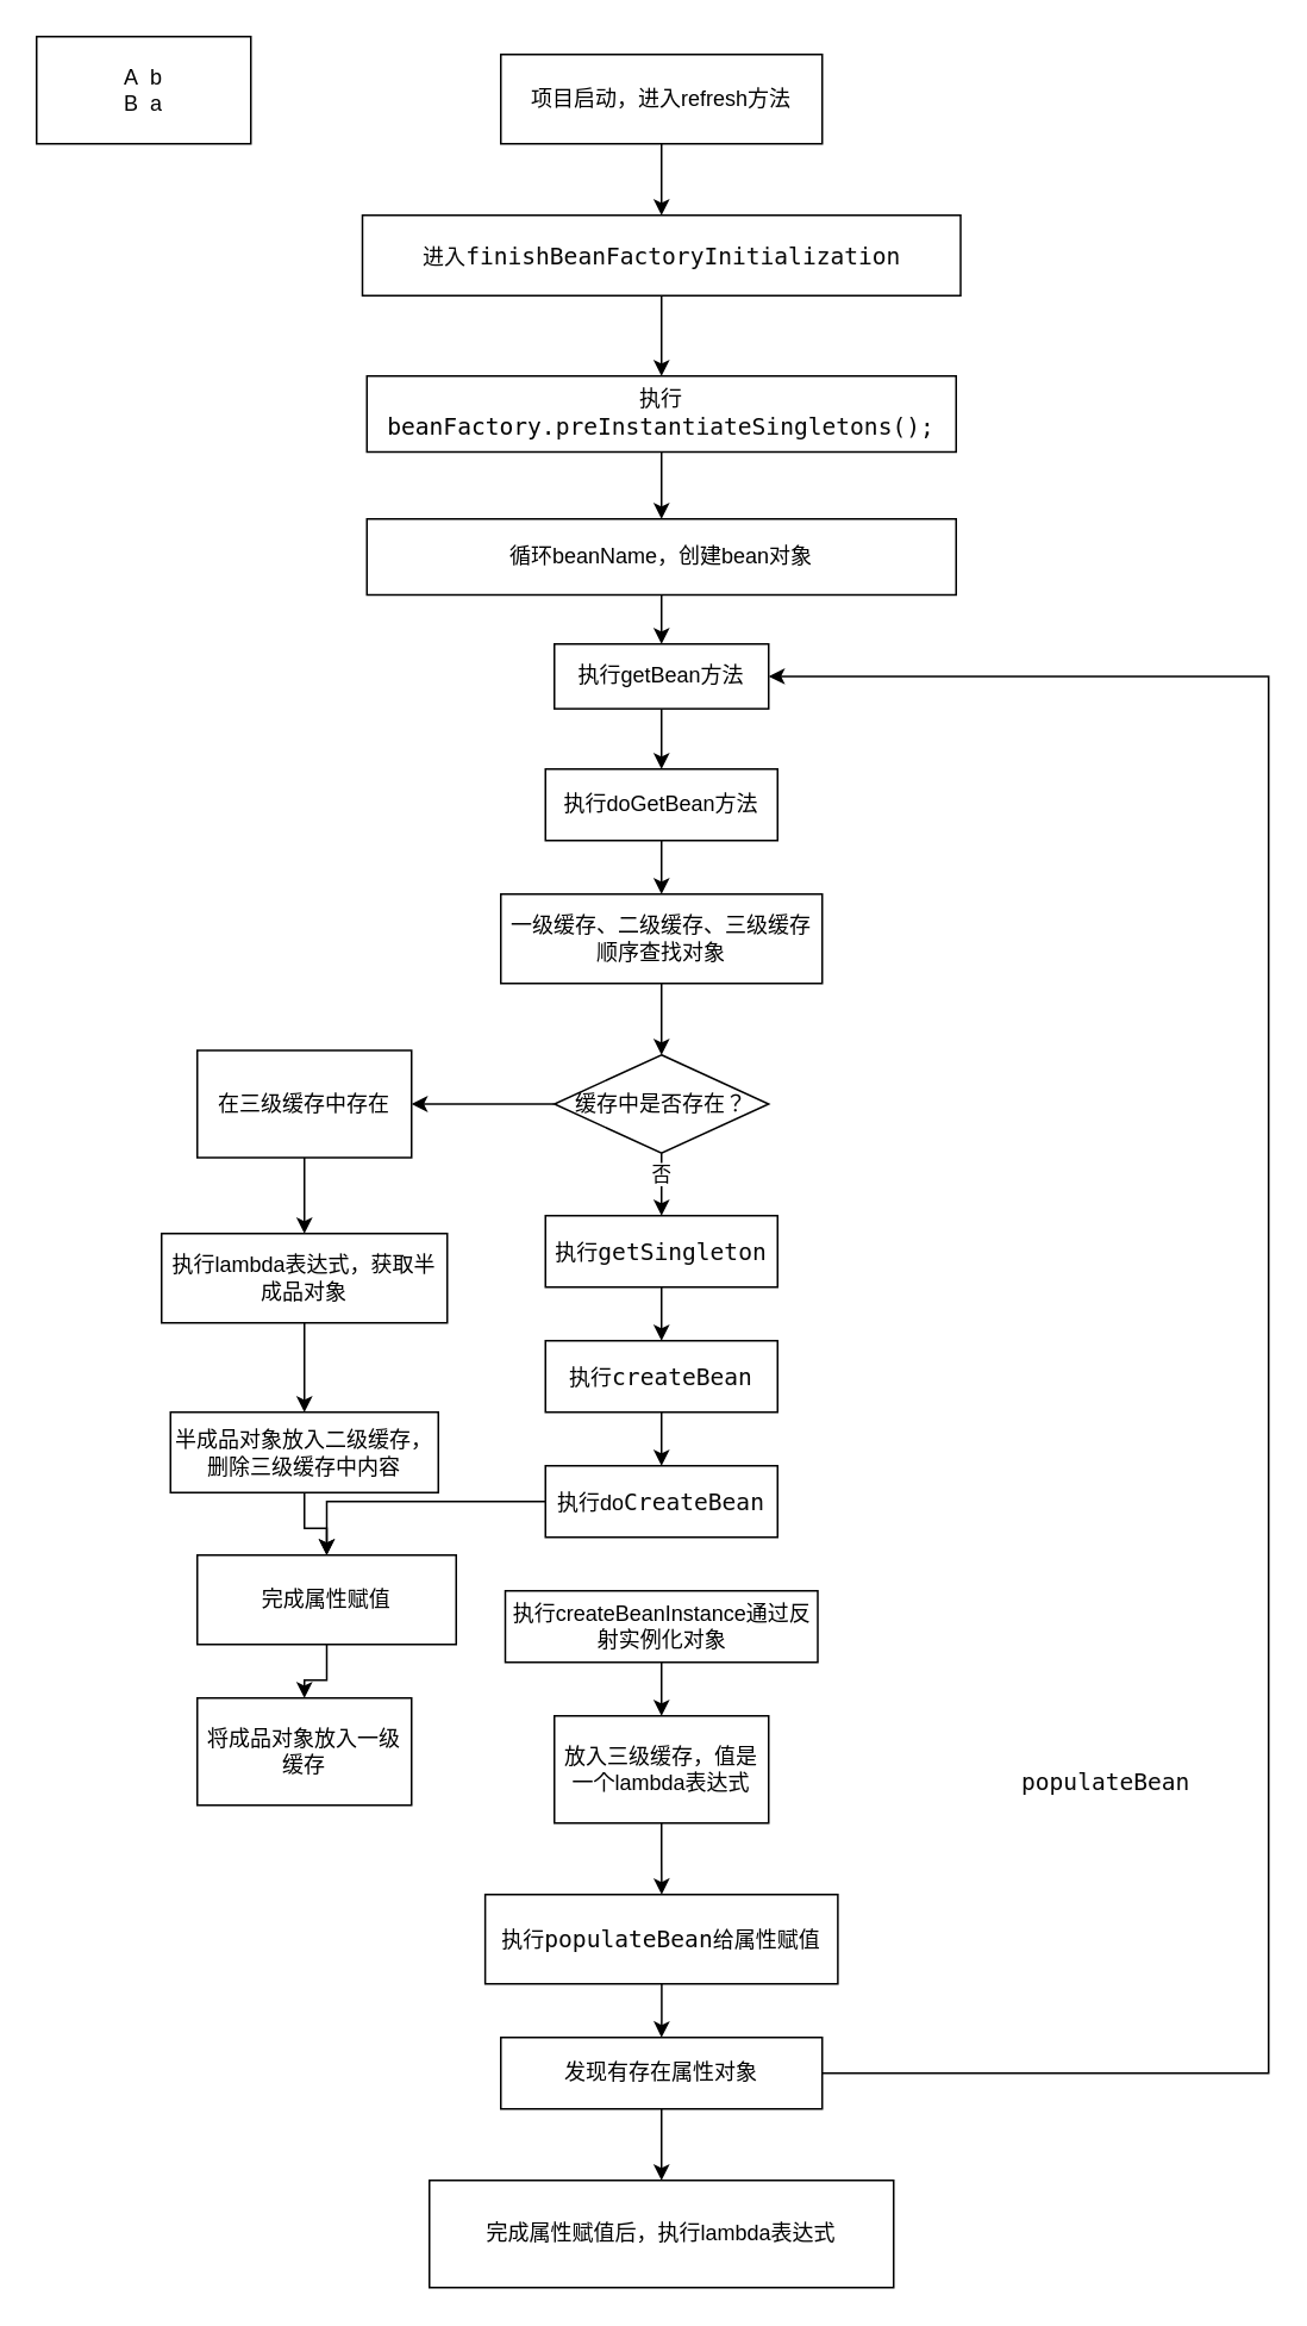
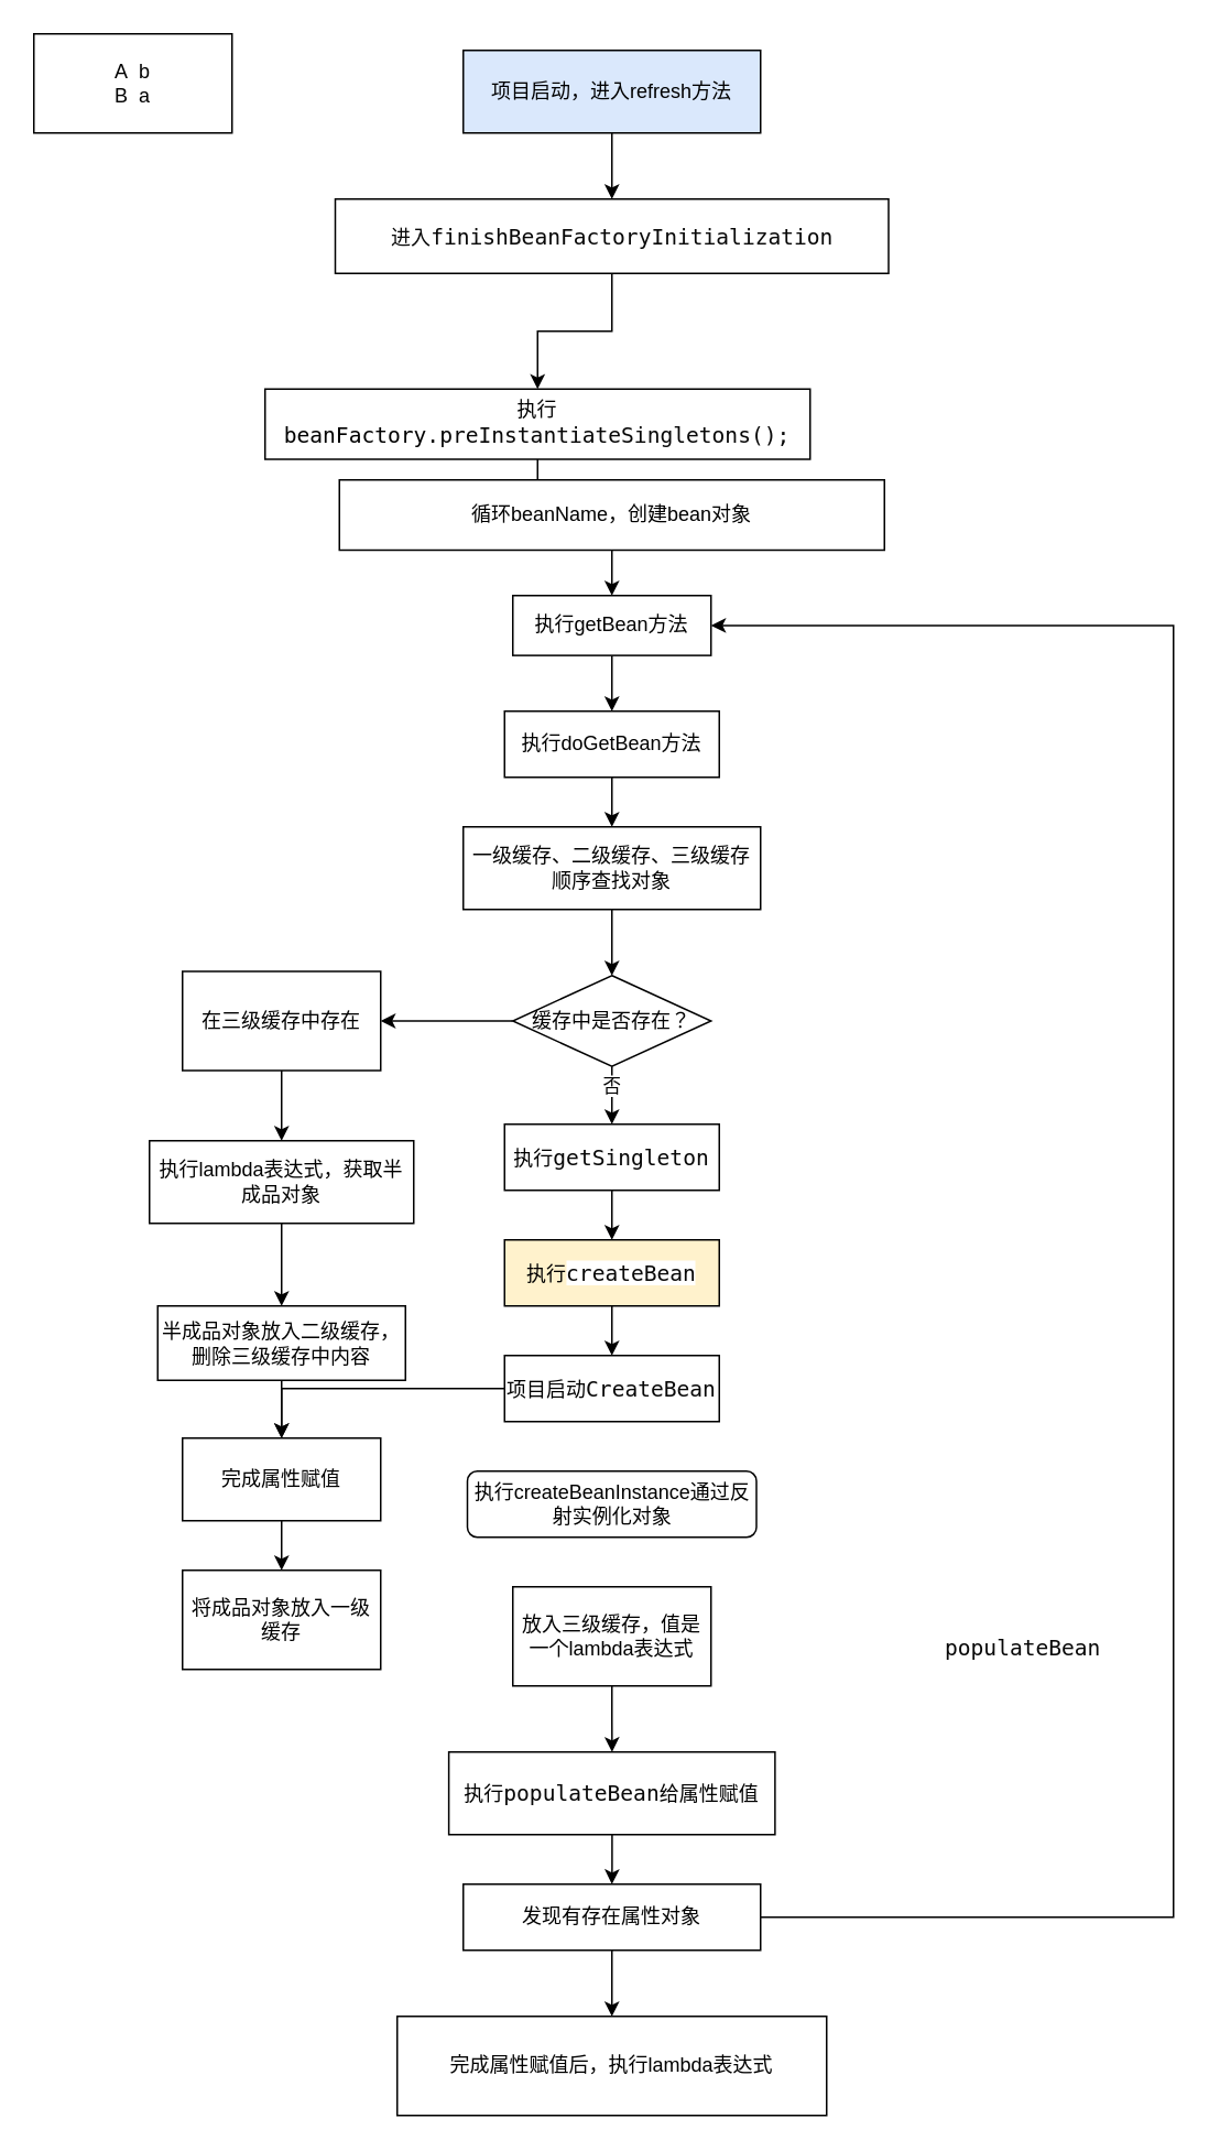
- <mxCell id="3" value="项目启动，进入refresh方法" style="rounded=0;whiteSpace=wrap;html=1;" vertex="1" parent="1"><mxGeometry x="280" y="30" width="180" height="50" as="geometry" /></mxCell>
+ <mxCell id="3" value="项目启动，进入refresh方法" style="rounded=0;whiteSpace=wrap;html=1;fillColor=#dae8fc;" vertex="1" parent="1"><mxGeometry x="280" y="30" width="180" height="50" as="geometry" /></mxCell>
- <mxCell id="7" value="执行&lt;span style=&quot;font-family: &amp;quot;JetBrains Mono&amp;quot;, monospace; font-size: 9.8pt; background-color: rgb(255, 255, 255);&quot;&gt;beanFactory&lt;/span&gt;&lt;span style=&quot;font-family: &amp;quot;JetBrains Mono&amp;quot;, monospace; font-size: 9.8pt; background-color: rgb(255, 255, 255); color: rgb(8, 8, 8);&quot;&gt;.preInstantiateSingletons();&lt;/span&gt;" style="whiteSpace=wrap;html=1;rounded=0;" vertex="1" parent="1"><mxGeometry x="205" y="210" width="330" height="42.5" as="geometry" /></mxCell>
+ <mxCell id="7" value="执行&lt;span style=&quot;font-family: &amp;quot;JetBrains Mono&amp;quot;, monospace; font-size: 9.8pt; background-color: rgb(255, 255, 255);&quot;&gt;beanFactory&lt;/span&gt;&lt;span style=&quot;font-family: &amp;quot;JetBrains Mono&amp;quot;, monospace; font-size: 9.8pt; background-color: rgb(255, 255, 255); color: rgb(8, 8, 8);&quot;&gt;.preInstantiateSingletons();&lt;/span&gt;" style="whiteSpace=wrap;html=1;rounded=0;" vertex="1" parent="1"><mxGeometry x="160" y="235" width="330" height="42.5" as="geometry" /></mxCell>
- <mxCell id="23" value="执行&lt;span style=&quot;font-family: &amp;quot;JetBrains Mono&amp;quot;, monospace; font-size: 9.8pt; background-color: rgb(255, 255, 255); color: rgb(8, 8, 8);&quot;&gt;createBean&lt;/span&gt;" style="whiteSpace=wrap;html=1;rounded=0;" vertex="1" parent="1"><mxGeometry x="305" y="750" width="130" height="40" as="geometry" /></mxCell>
+ <mxCell id="23" value="执行&lt;span style=&quot;font-family: &amp;quot;JetBrains Mono&amp;quot;, monospace; font-size: 9.8pt; background-color: rgb(255, 255, 255); color: rgb(8, 8, 8);&quot;&gt;createBean&lt;/span&gt;" style="whiteSpace=wrap;html=1;rounded=0;fillColor=#fff2cc;" vertex="1" parent="1"><mxGeometry x="305" y="750" width="130" height="40" as="geometry" /></mxCell>
- <mxCell id="25" value="执行do&lt;span style=&quot;font-family: &amp;quot;JetBrains Mono&amp;quot;, monospace; font-size: 9.8pt; background-color: rgb(255, 255, 255); color: rgb(8, 8, 8);&quot;&gt;CreateBean&lt;/span&gt;" style="whiteSpace=wrap;html=1;rounded=0;" vertex="1" parent="1"><mxGeometry x="305" y="820" width="130" height="40" as="geometry" /></mxCell>
+ <mxCell id="25" value="项目启动&lt;span style=&quot;font-family: &amp;quot;JetBrains Mono&amp;quot;, monospace; font-size: 9.8pt; background-color: rgb(255, 255, 255); color: rgb(8, 8, 8);&quot;&gt;CreateBean&lt;/span&gt;" style="whiteSpace=wrap;html=1;rounded=0;" vertex="1" parent="1"><mxGeometry x="305" y="820" width="130" height="40" as="geometry" /></mxCell>
- <mxCell id="44" value="完成属性赋值" style="whiteSpace=wrap;html=1;rounded=0;" vertex="1" parent="1"><mxGeometry x="110" y="870" width="145" height="50" as="geometry" /></mxCell>
+ <mxCell id="44" value="完成属性赋值" style="whiteSpace=wrap;html=1;rounded=0;" vertex="1" parent="1"><mxGeometry x="110" y="870" width="120" height="50" as="geometry" /></mxCell>
- <mxCell id="27" value="执行createBeanInstance通过反射实例化对象" style="whiteSpace=wrap;html=1;rounded=0;" vertex="1" parent="1"><mxGeometry x="282.5" y="890" width="175" height="40" as="geometry" /></mxCell>
+ <mxCell id="27" value="执行createBeanInstance通过反射实例化对象" style="whiteSpace=wrap;html=1;rounded=1;" vertex="1" parent="1"><mxGeometry x="282.5" y="890" width="175" height="40" as="geometry" /></mxCell>
- <mxCell id="26" value="" style="edgeStyle=orthogonalEdgeStyle;rounded=0;orthogonalLoop=1;jettySize=auto;html=1;" edge="1" parent="1" source="27" target="36"><mxGeometry relative="1" as="geometry" /></mxCell>
